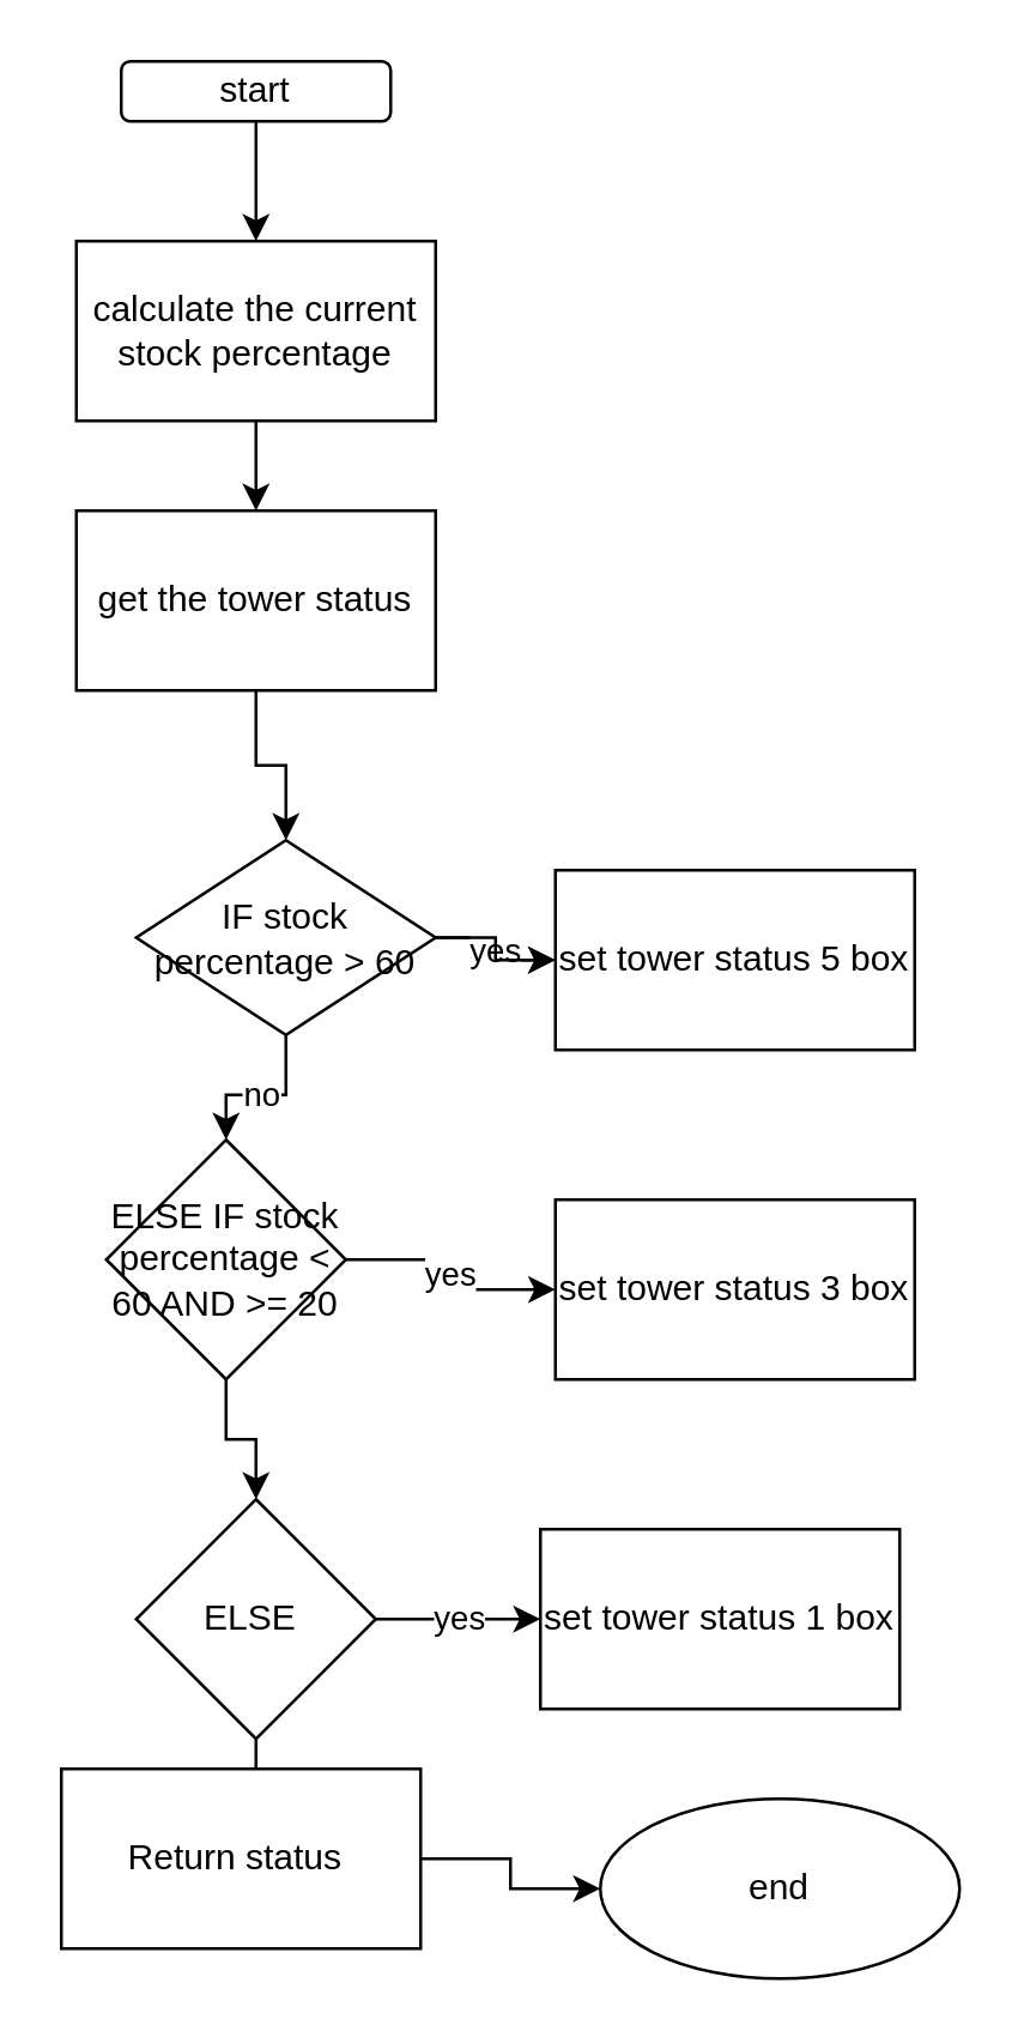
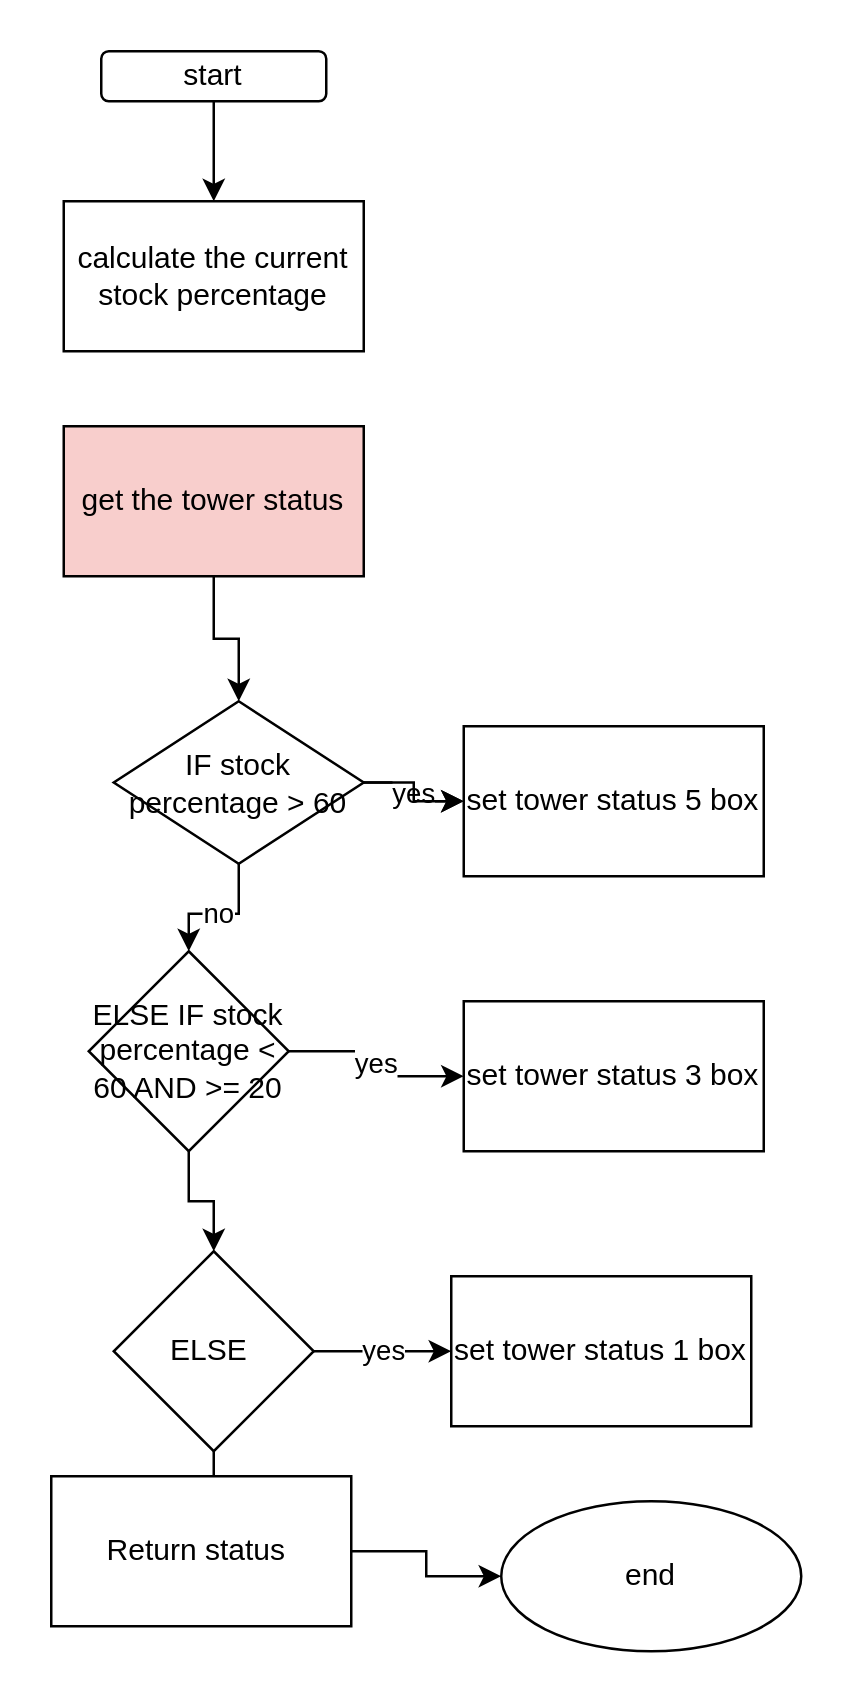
- <mxCell id="4" value="" style="edgeStyle=orthogonalEdgeStyle;rounded=0;orthogonalLoop=1;jettySize=auto;html=1;" edge="1" parent="1" source="5" target="7"><mxGeometry relative="1" as="geometry" /></mxCell>
- <mxCell id="7" value="get the tower status" style="whiteSpace=wrap;html=1;rounded=0;" vertex="1" parent="1"><mxGeometry x="25" y="170" width="120" height="60" as="geometry" /></mxCell>
+ <mxCell id="7" value="get the tower status" style="whiteSpace=wrap;html=1;rounded=0;fillColor=#f8cecc;" vertex="1" parent="1"><mxGeometry x="25" y="170" width="120" height="60" as="geometry" /></mxCell>
